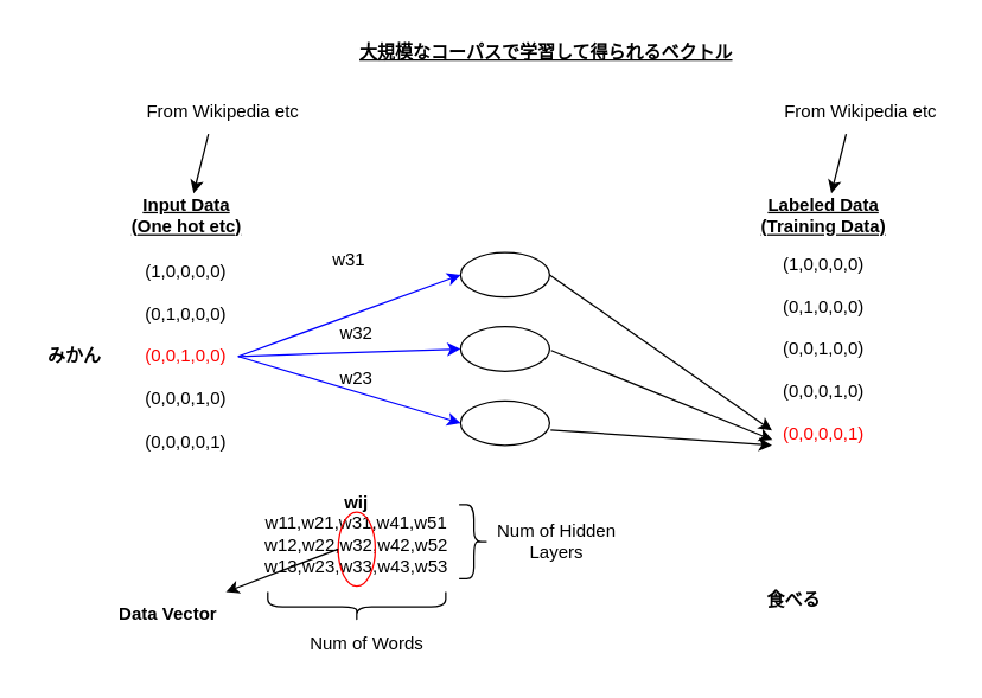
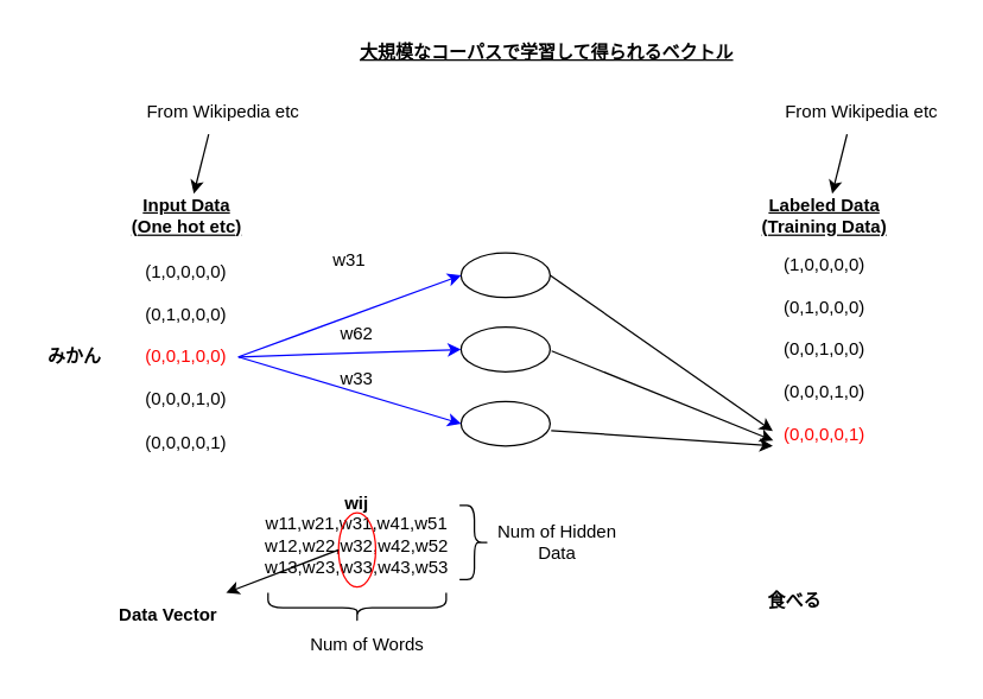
- <mxCell id="13" value="w32" style="text;html=1;strokeColor=none;fillColor=none;align=center;verticalAlign=middle;whiteSpace=wrap;rounded=0;" parent="1" vertex="1"><mxGeometry x="210" y="210" width="60" height="30" as="geometry" /></mxCell>
+ <mxCell id="13" value="w62" style="text;html=1;strokeColor=none;fillColor=none;align=center;verticalAlign=middle;whiteSpace=wrap;rounded=0;" parent="1" vertex="1"><mxGeometry x="210" y="210" width="60" height="30" as="geometry" /></mxCell>
- <mxCell id="14" value="w23" style="text;html=1;strokeColor=none;fillColor=none;align=center;verticalAlign=middle;whiteSpace=wrap;rounded=0;" parent="1" vertex="1"><mxGeometry x="210" y="240" width="60" height="30" as="geometry" /></mxCell>
+ <mxCell id="14" value="w33" style="text;html=1;strokeColor=none;fillColor=none;align=center;verticalAlign=middle;whiteSpace=wrap;rounded=0;" parent="1" vertex="1"><mxGeometry x="210" y="240" width="60" height="30" as="geometry" /></mxCell>
- <mxCell id="20" value="Num of Hidden Layers" style="text;html=1;strokeColor=none;fillColor=none;align=center;verticalAlign=middle;whiteSpace=wrap;rounded=0;" parent="1" vertex="1"><mxGeometry x="330" y="350" width="90" height="30" as="geometry" /></mxCell>
+ <mxCell id="20" value="Num of Hidden Data" style="text;html=1;strokeColor=none;fillColor=none;align=center;verticalAlign=middle;whiteSpace=wrap;rounded=0;" parent="1" vertex="1"><mxGeometry x="330" y="350" width="90" height="30" as="geometry" /></mxCell>
